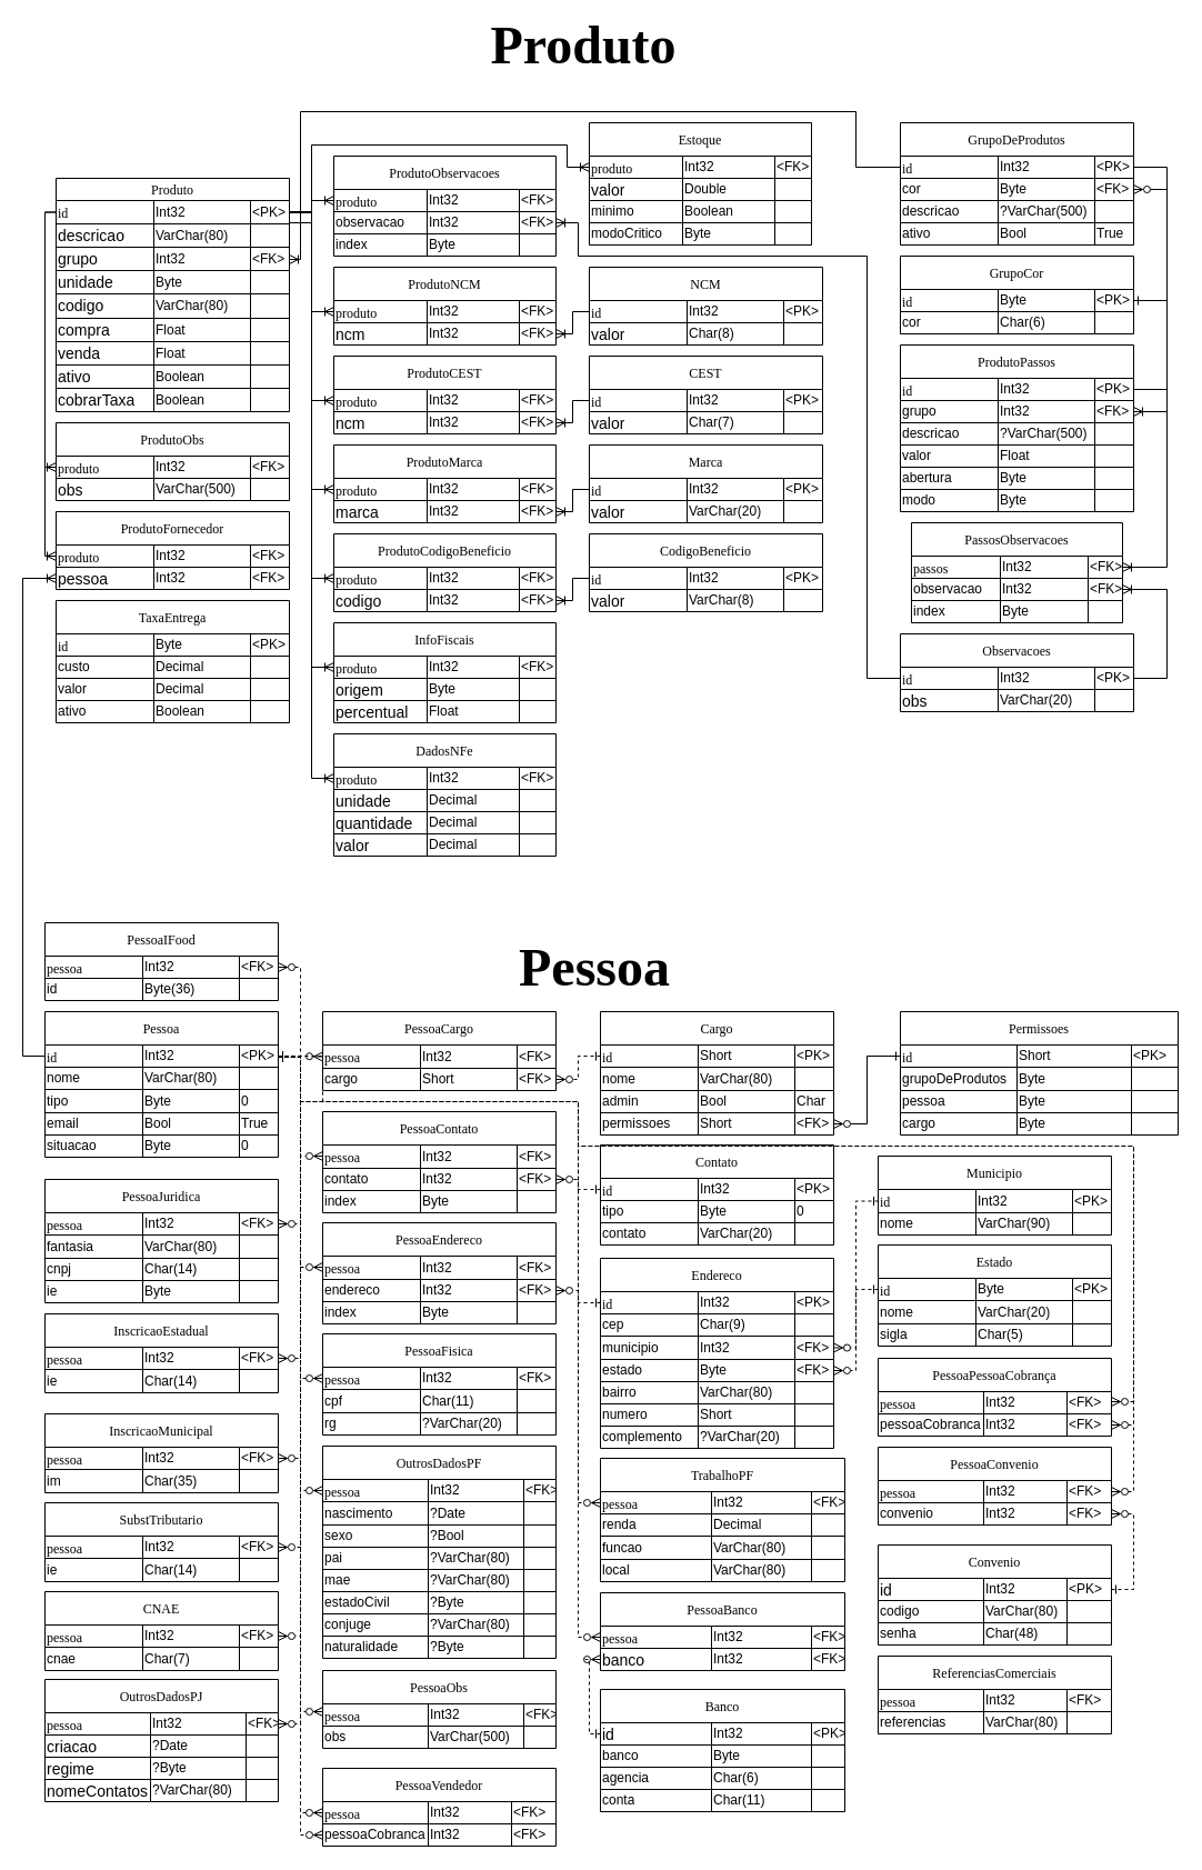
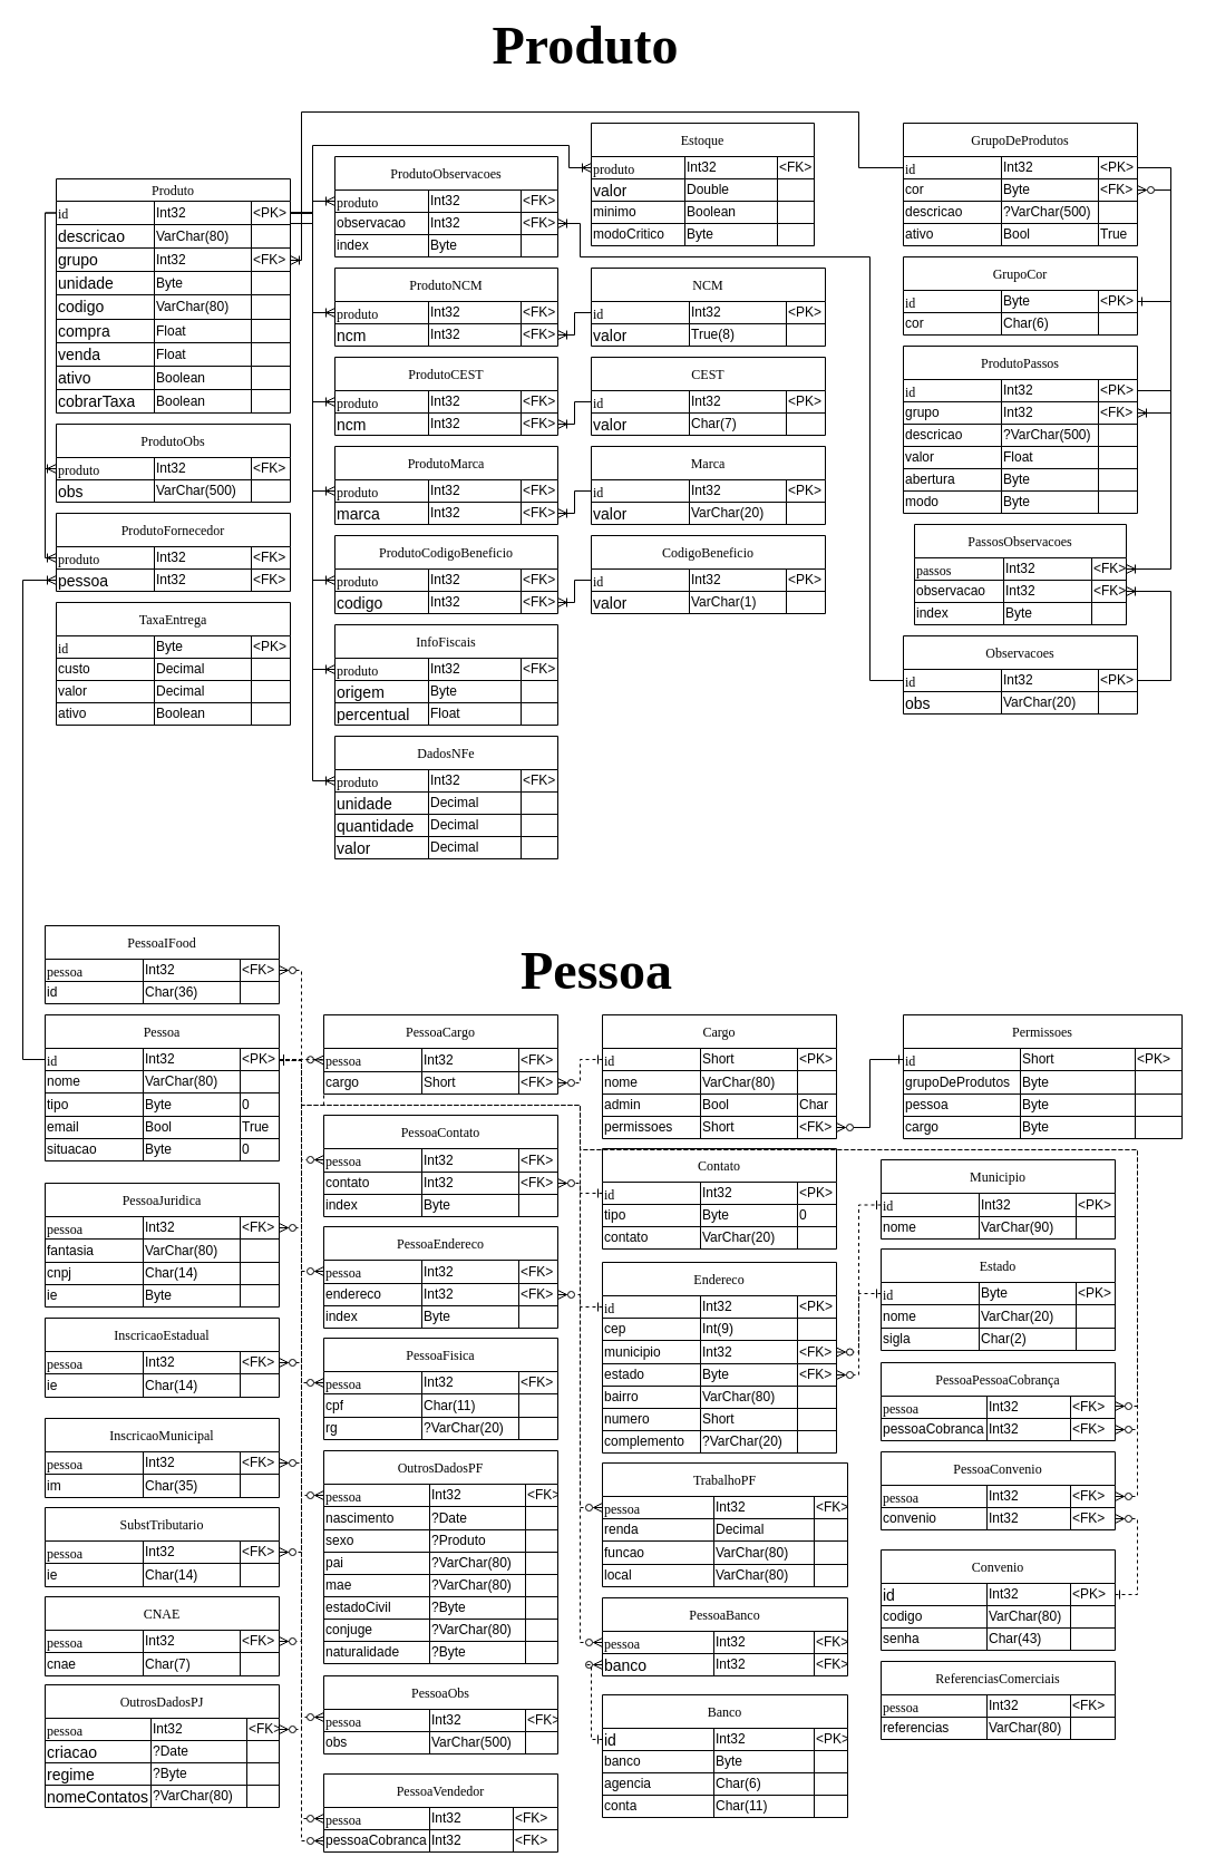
- <mxCell id="532" value="Char(8)" style="shape=partialRectangle;html=1;whiteSpace=wrap;connectable=0;strokeColor=inherit;overflow=hidden;fillColor=none;top=0;left=0;bottom=0;right=0;pointerEvents=1;fontSize=12;align=left;" vertex="1" parent="530"><mxGeometry x="88" width="87" height="20" as="geometry"><mxRectangle width="87" height="20" as="alternateBounds" /></mxGeometry></mxCell>
+ <mxCell id="532" value="True(8)" style="shape=partialRectangle;html=1;whiteSpace=wrap;connectable=0;strokeColor=inherit;overflow=hidden;fillColor=none;top=0;left=0;bottom=0;right=0;pointerEvents=1;fontSize=12;align=left;" vertex="1" parent="530"><mxGeometry x="88" width="87" height="20" as="geometry"><mxRectangle width="87" height="20" as="alternateBounds" /></mxGeometry></mxCell>
- <mxCell id="660" value="VarChar(8)" style="shape=partialRectangle;html=1;whiteSpace=wrap;connectable=0;strokeColor=inherit;overflow=hidden;fillColor=none;top=0;left=0;bottom=0;right=0;pointerEvents=1;fontSize=12;align=left;" vertex="1" parent="658"><mxGeometry x="88" width="87" height="20" as="geometry"><mxRectangle width="87" height="20" as="alternateBounds" /></mxGeometry></mxCell>
+ <mxCell id="660" value="VarChar(1)" style="shape=partialRectangle;html=1;whiteSpace=wrap;connectable=0;strokeColor=inherit;overflow=hidden;fillColor=none;top=0;left=0;bottom=0;right=0;pointerEvents=1;fontSize=12;align=left;" vertex="1" parent="658"><mxGeometry x="88" width="87" height="20" as="geometry"><mxRectangle width="87" height="20" as="alternateBounds" /></mxGeometry></mxCell>
- <mxCell id="200" value="Byte(36)" style="shape=partialRectangle;html=1;whiteSpace=wrap;connectable=0;strokeColor=inherit;overflow=hidden;fillColor=none;top=0;left=0;bottom=0;right=0;pointerEvents=1;fontSize=12;align=left;" parent="198" vertex="1"><mxGeometry x="88" width="87" height="20" as="geometry"><mxRectangle width="87" height="20" as="alternateBounds" /></mxGeometry></mxCell>
+ <mxCell id="200" value="Char(36)" style="shape=partialRectangle;html=1;whiteSpace=wrap;connectable=0;strokeColor=inherit;overflow=hidden;fillColor=none;top=0;left=0;bottom=0;right=0;pointerEvents=1;fontSize=12;align=left;" parent="198" vertex="1"><mxGeometry x="88" width="87" height="20" as="geometry"><mxRectangle width="87" height="20" as="alternateBounds" /></mxGeometry></mxCell>
- <mxCell id="147" value="Char(9)" style="shape=partialRectangle;html=1;whiteSpace=wrap;connectable=0;strokeColor=inherit;overflow=hidden;fillColor=none;top=0;left=0;bottom=0;right=0;pointerEvents=1;fontSize=12;align=left;" parent="145" vertex="1"><mxGeometry x="88" width="87" height="20" as="geometry"><mxRectangle width="87" height="20" as="alternateBounds" /></mxGeometry></mxCell>
+ <mxCell id="147" value="Int(9)" style="shape=partialRectangle;html=1;whiteSpace=wrap;connectable=0;strokeColor=inherit;overflow=hidden;fillColor=none;top=0;left=0;bottom=0;right=0;pointerEvents=1;fontSize=12;align=left;" parent="145" vertex="1"><mxGeometry x="88" width="87" height="20" as="geometry"><mxRectangle width="87" height="20" as="alternateBounds" /></mxGeometry></mxCell>
- <mxCell id="189" value="Char(5)" style="shape=partialRectangle;html=1;whiteSpace=wrap;connectable=0;strokeColor=inherit;overflow=hidden;fillColor=none;top=0;left=0;bottom=0;right=0;pointerEvents=1;fontSize=12;align=left;" parent="187" vertex="1"><mxGeometry x="88" width="87" height="20" as="geometry"><mxRectangle width="87" height="20" as="alternateBounds" /></mxGeometry></mxCell>
+ <mxCell id="189" value="Char(2)" style="shape=partialRectangle;html=1;whiteSpace=wrap;connectable=0;strokeColor=inherit;overflow=hidden;fillColor=none;top=0;left=0;bottom=0;right=0;pointerEvents=1;fontSize=12;align=left;" parent="187" vertex="1"><mxGeometry x="88" width="87" height="20" as="geometry"><mxRectangle width="87" height="20" as="alternateBounds" /></mxGeometry></mxCell>
- <mxCell id="256" value="?Bool" style="shape=partialRectangle;html=1;whiteSpace=wrap;connectable=0;strokeColor=inherit;overflow=hidden;fillColor=none;top=0;left=0;bottom=0;right=0;pointerEvents=1;fontSize=12;align=left;" parent="254" vertex="1"><mxGeometry x="95" width="86" height="20" as="geometry"><mxRectangle width="86" height="20" as="alternateBounds" /></mxGeometry></mxCell>
+ <mxCell id="256" value="?Produto" style="shape=partialRectangle;html=1;whiteSpace=wrap;connectable=0;strokeColor=inherit;overflow=hidden;fillColor=none;top=0;left=0;bottom=0;right=0;pointerEvents=1;fontSize=12;align=left;" parent="254" vertex="1"><mxGeometry x="95" width="86" height="20" as="geometry"><mxRectangle width="86" height="20" as="alternateBounds" /></mxGeometry></mxCell>
- <mxCell id="445" value="Char(48)" style="shape=partialRectangle;html=1;whiteSpace=wrap;connectable=0;strokeColor=inherit;overflow=hidden;fillColor=none;top=0;left=0;bottom=0;right=0;pointerEvents=1;fontSize=12;align=left;" parent="443" vertex="1"><mxGeometry x="95" width="75" height="20" as="geometry"><mxRectangle width="75" height="20" as="alternateBounds" /></mxGeometry></mxCell>
+ <mxCell id="445" value="Char(43)" style="shape=partialRectangle;html=1;whiteSpace=wrap;connectable=0;strokeColor=inherit;overflow=hidden;fillColor=none;top=0;left=0;bottom=0;right=0;pointerEvents=1;fontSize=12;align=left;" parent="443" vertex="1"><mxGeometry x="95" width="75" height="20" as="geometry"><mxRectangle width="75" height="20" as="alternateBounds" /></mxGeometry></mxCell>
